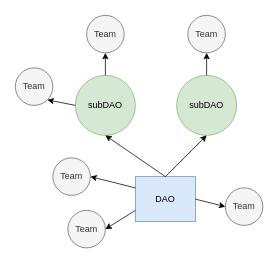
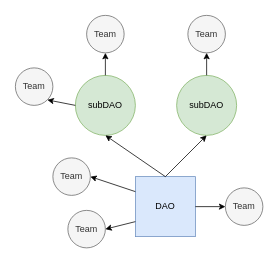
- <mxCell id="5" value="DAO" style="whiteSpace=wrap;html=1;aspect=fixed;fillColor=#dae8fc;strokeColor=#6c8ebf;" parent="1" vertex="1"><mxGeometry x="180" y="235" width="80" height="60" as="geometry" /></mxCell>
+ <mxCell id="5" value="DAO" style="whiteSpace=wrap;html=1;aspect=fixed;fillColor=#dae8fc;strokeColor=#6c8ebf;" parent="1" vertex="1"><mxGeometry x="180" y="235" width="80" height="80" as="geometry" /></mxCell>
